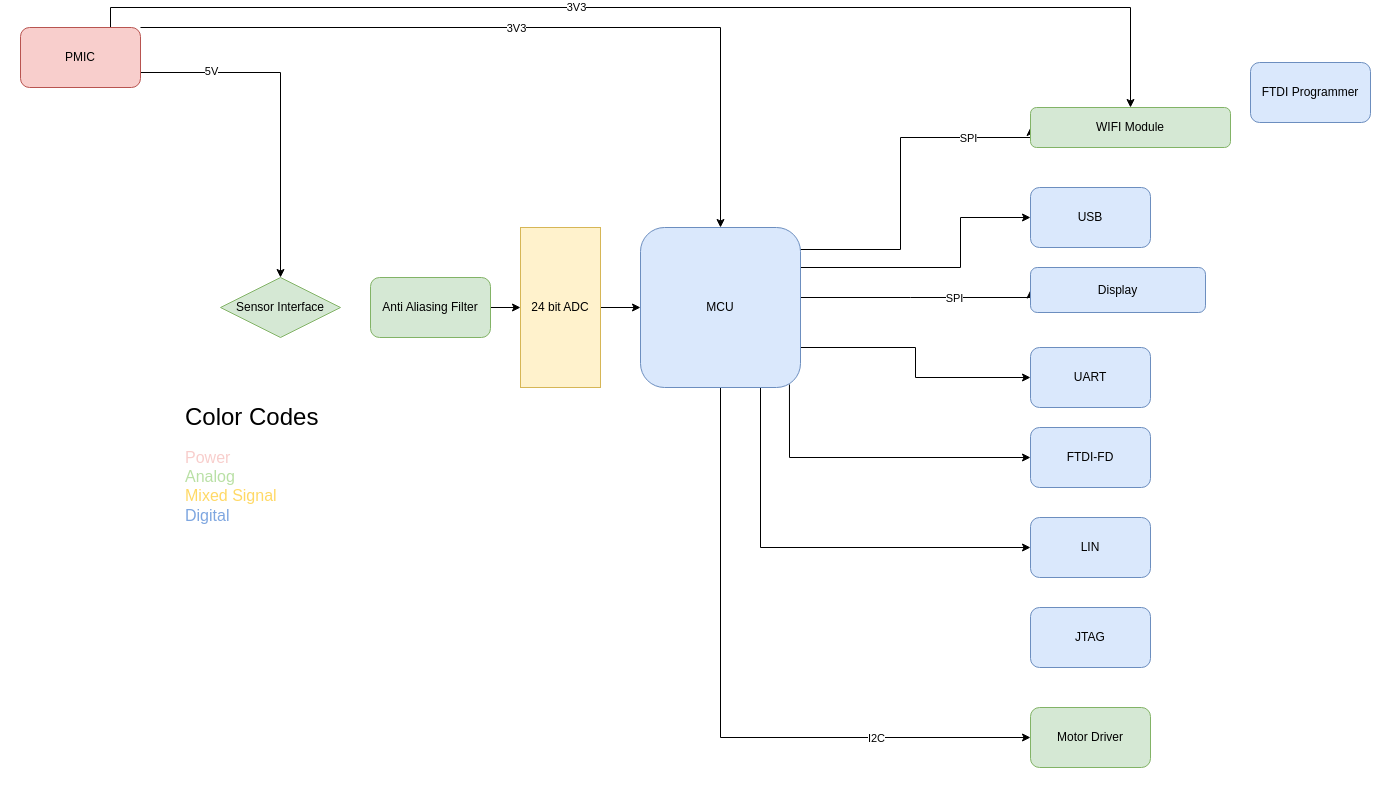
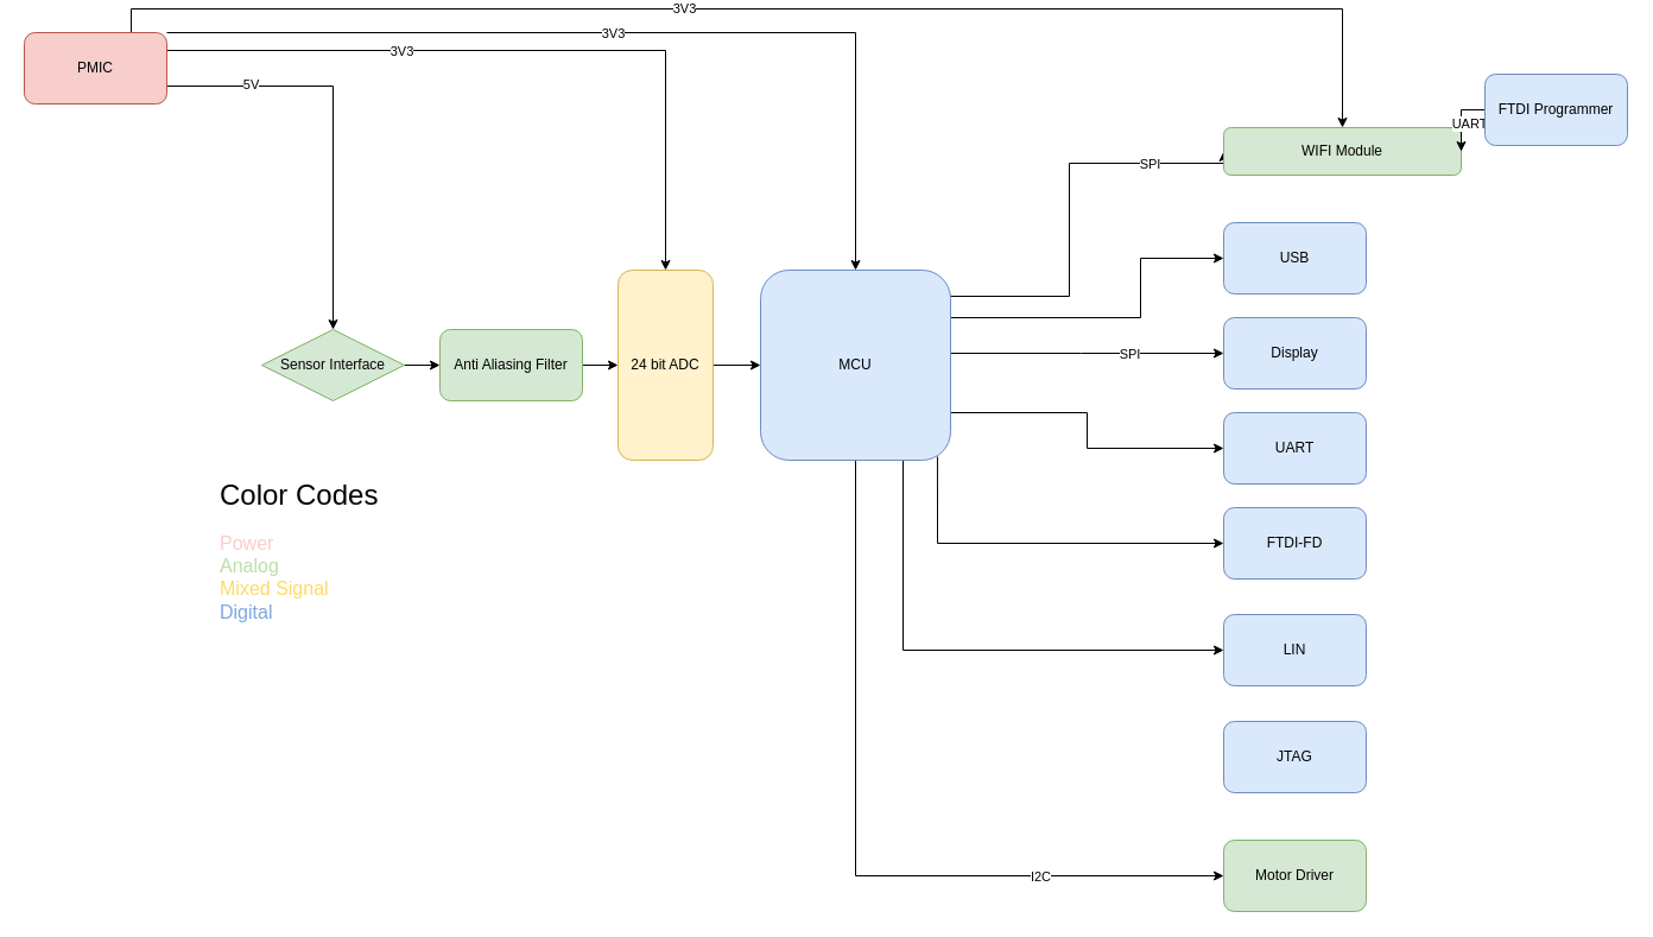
+ <mxCell id="6" style="edgeStyle=orthogonalEdgeStyle;rounded=0;orthogonalLoop=1;jettySize=auto;html=1;exitX=1;exitY=0.25;exitDx=0;exitDy=0;entryX=0.5;entryY=0;entryDx=0;entryDy=0;" parent="1" source="10" target="27" edge="1"><mxGeometry relative="1" as="geometry" /></mxCell>
+ <mxCell id="7" value="3V3" style="edgeLabel;html=1;align=center;verticalAlign=middle;resizable=0;points=[];" vertex="1" connectable="0" parent="6"><mxGeometry x="-0.349" relative="1" as="geometry"><mxPoint as="offset" /></mxGeometry></mxCell>
+ <mxCell id="37" style="edgeStyle=orthogonalEdgeStyle;rounded=0;orthogonalLoop=1;jettySize=auto;html=1;exitX=0;exitY=0.5;exitDx=0;exitDy=0;entryX=1;entryY=0.5;entryDx=0;entryDy=0;" edge="1" parent="1" source="39" target="22"><mxGeometry relative="1" as="geometry" /></mxCell>
+ <mxCell id="38" value="UART" style="edgeLabel;html=1;align=center;verticalAlign=middle;resizable=0;points=[];" vertex="1" connectable="0" parent="37"><mxGeometry x="0.11" relative="1" as="geometry"><mxPoint x="6" as="offset" /></mxGeometry></mxCell>
- <mxCell id="24" value="Display" style="rounded=1;whiteSpace=wrap;html=1;fillColor=#dae8fc;strokeColor=#6c8ebf;" parent="1" vertex="1"><mxGeometry x="1030" y="260" width="175" height="45" as="geometry" /></mxCell>
+ <mxCell id="24" value="Display" style="rounded=1;whiteSpace=wrap;html=1;fillColor=#dae8fc;strokeColor=#6c8ebf;" parent="1" vertex="1"><mxGeometry x="1030" y="260" width="120" height="60" as="geometry" /></mxCell>
+ <mxCell id="30" style="edgeStyle=orthogonalEdgeStyle;rounded=0;orthogonalLoop=1;jettySize=auto;html=1;exitX=1;exitY=0.5;exitDx=0;exitDy=0;entryX=0;entryY=0.5;entryDx=0;entryDy=0;" parent="1" source="31" target="29" edge="1"><mxGeometry relative="1" as="geometry" /></mxCell>
- <mxCell id="27" value="24 bit ADC" style="whiteSpace=wrap;html=1;fillColor=#fff2cc;strokeColor=#d6b656;rounded=0;" parent="1" vertex="1"><mxGeometry x="520" y="220" width="80" height="160" as="geometry" /></mxCell>
+ <mxCell id="27" value="24 bit ADC" style="rounded=1;whiteSpace=wrap;html=1;fillColor=#fff2cc;strokeColor=#d6b656;" parent="1" vertex="1"><mxGeometry x="520" y="220" width="80" height="160" as="geometry" /></mxCell>
